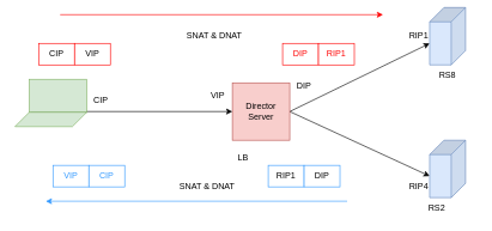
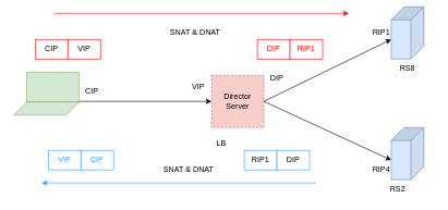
- <mxCell id="4" value="Director&lt;br&gt;Server" style="whiteSpace=wrap;html=1;aspect=fixed;fillColor=#f8cecc;strokeColor=#b85450;" vertex="1" parent="1"><mxGeometry x="323" y="115" width="80" height="80" as="geometry" /></mxCell>
+ <mxCell id="4" value="Director&lt;br&gt;Server" style="whiteSpace=wrap;html=1;aspect=fixed;fillColor=#f8cecc;strokeColor=#b85450;dashed=1;" vertex="1" parent="1"><mxGeometry x="323" y="115" width="80" height="80" as="geometry" /></mxCell>
